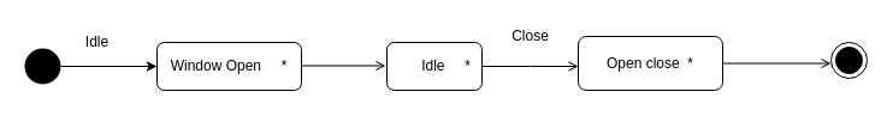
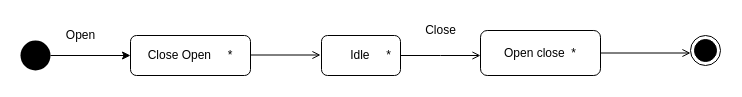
- <mxCell id="11" value="Idle" style="text;html=1;align=center;verticalAlign=middle;resizable=0;points=[];autosize=1;strokeColor=none;fillColor=none;" parent="1" vertex="1"><mxGeometry x="60" y="25" width="40" height="20" as="geometry" /></mxCell>
+ <mxCell id="11" value="Open" style="text;html=1;align=center;verticalAlign=middle;resizable=0;points=[];autosize=1;strokeColor=none;fillColor=none;" parent="1" vertex="1"><mxGeometry x="60" y="25" width="40" height="20" as="geometry" /></mxCell>
- <mxCell id="4" value="Window Open&amp;nbsp; &amp;nbsp; &amp;nbsp;*" style="rounded=1;whiteSpace=wrap;html=1;" parent="1" vertex="1"><mxGeometry x="130" y="35" width="120" height="40" as="geometry" /></mxCell>
+ <mxCell id="4" value="Close Open&amp;nbsp; &amp;nbsp; &amp;nbsp;*" style="rounded=1;whiteSpace=wrap;html=1;" parent="1" vertex="1"><mxGeometry x="130" y="35" width="120" height="40" as="geometry" /></mxCell>
